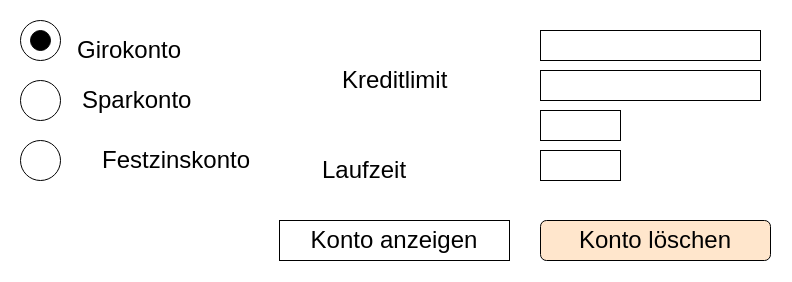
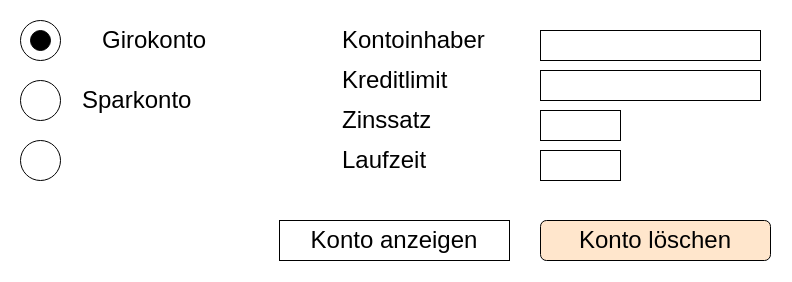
+ <mxCell id="10" value="Kontoinhaber" style="text;html=1;strokeColor=none;fillColor=none;align=left;verticalAlign=middle;whiteSpace=wrap;rounded=0;fontSize=24;" parent="1" vertex="1"><mxGeometry x="340" y="20" width="180" height="40" as="geometry" /></mxCell>
- <mxCell id="6" value="Girokonto" style="text;html=1;strokeColor=none;fillColor=none;align=left;verticalAlign=middle;whiteSpace=wrap;rounded=0;fontSize=24;" parent="1" vertex="1"><mxGeometry x="75" y="30" width="190" height="40" as="geometry" /></mxCell>
+ <mxCell id="6" value="Girokonto" style="text;html=1;strokeColor=none;fillColor=none;align=left;verticalAlign=middle;whiteSpace=wrap;rounded=0;fontSize=24;" parent="1" vertex="1"><mxGeometry x="100" y="20" width="190" height="40" as="geometry" /></mxCell>
+ <mxCell id="12" value="Zinssatz" style="text;html=1;strokeColor=none;fillColor=none;align=left;verticalAlign=middle;whiteSpace=wrap;rounded=0;fontSize=24;" parent="1" vertex="1"><mxGeometry x="340" y="100" width="180" height="40" as="geometry" /></mxCell>
- <mxCell id="7" value="Festzinskonto" style="text;html=1;strokeColor=none;fillColor=none;align=left;verticalAlign=middle;whiteSpace=wrap;rounded=0;fontSize=24;" parent="1" vertex="1"><mxGeometry x="100" y="140" width="190" height="40" as="geometry" /></mxCell>
- <mxCell id="13" value="Laufzeit" style="text;html=1;strokeColor=none;fillColor=none;align=left;verticalAlign=middle;whiteSpace=wrap;rounded=0;fontSize=24;" parent="1" vertex="1"><mxGeometry x="320" y="150" width="180" height="40" as="geometry" /></mxCell>
+ <mxCell id="13" value="Laufzeit" style="text;html=1;strokeColor=none;fillColor=none;align=left;verticalAlign=middle;whiteSpace=wrap;rounded=0;fontSize=24;" parent="1" vertex="1"><mxGeometry x="340" y="140" width="180" height="40" as="geometry" /></mxCell>
